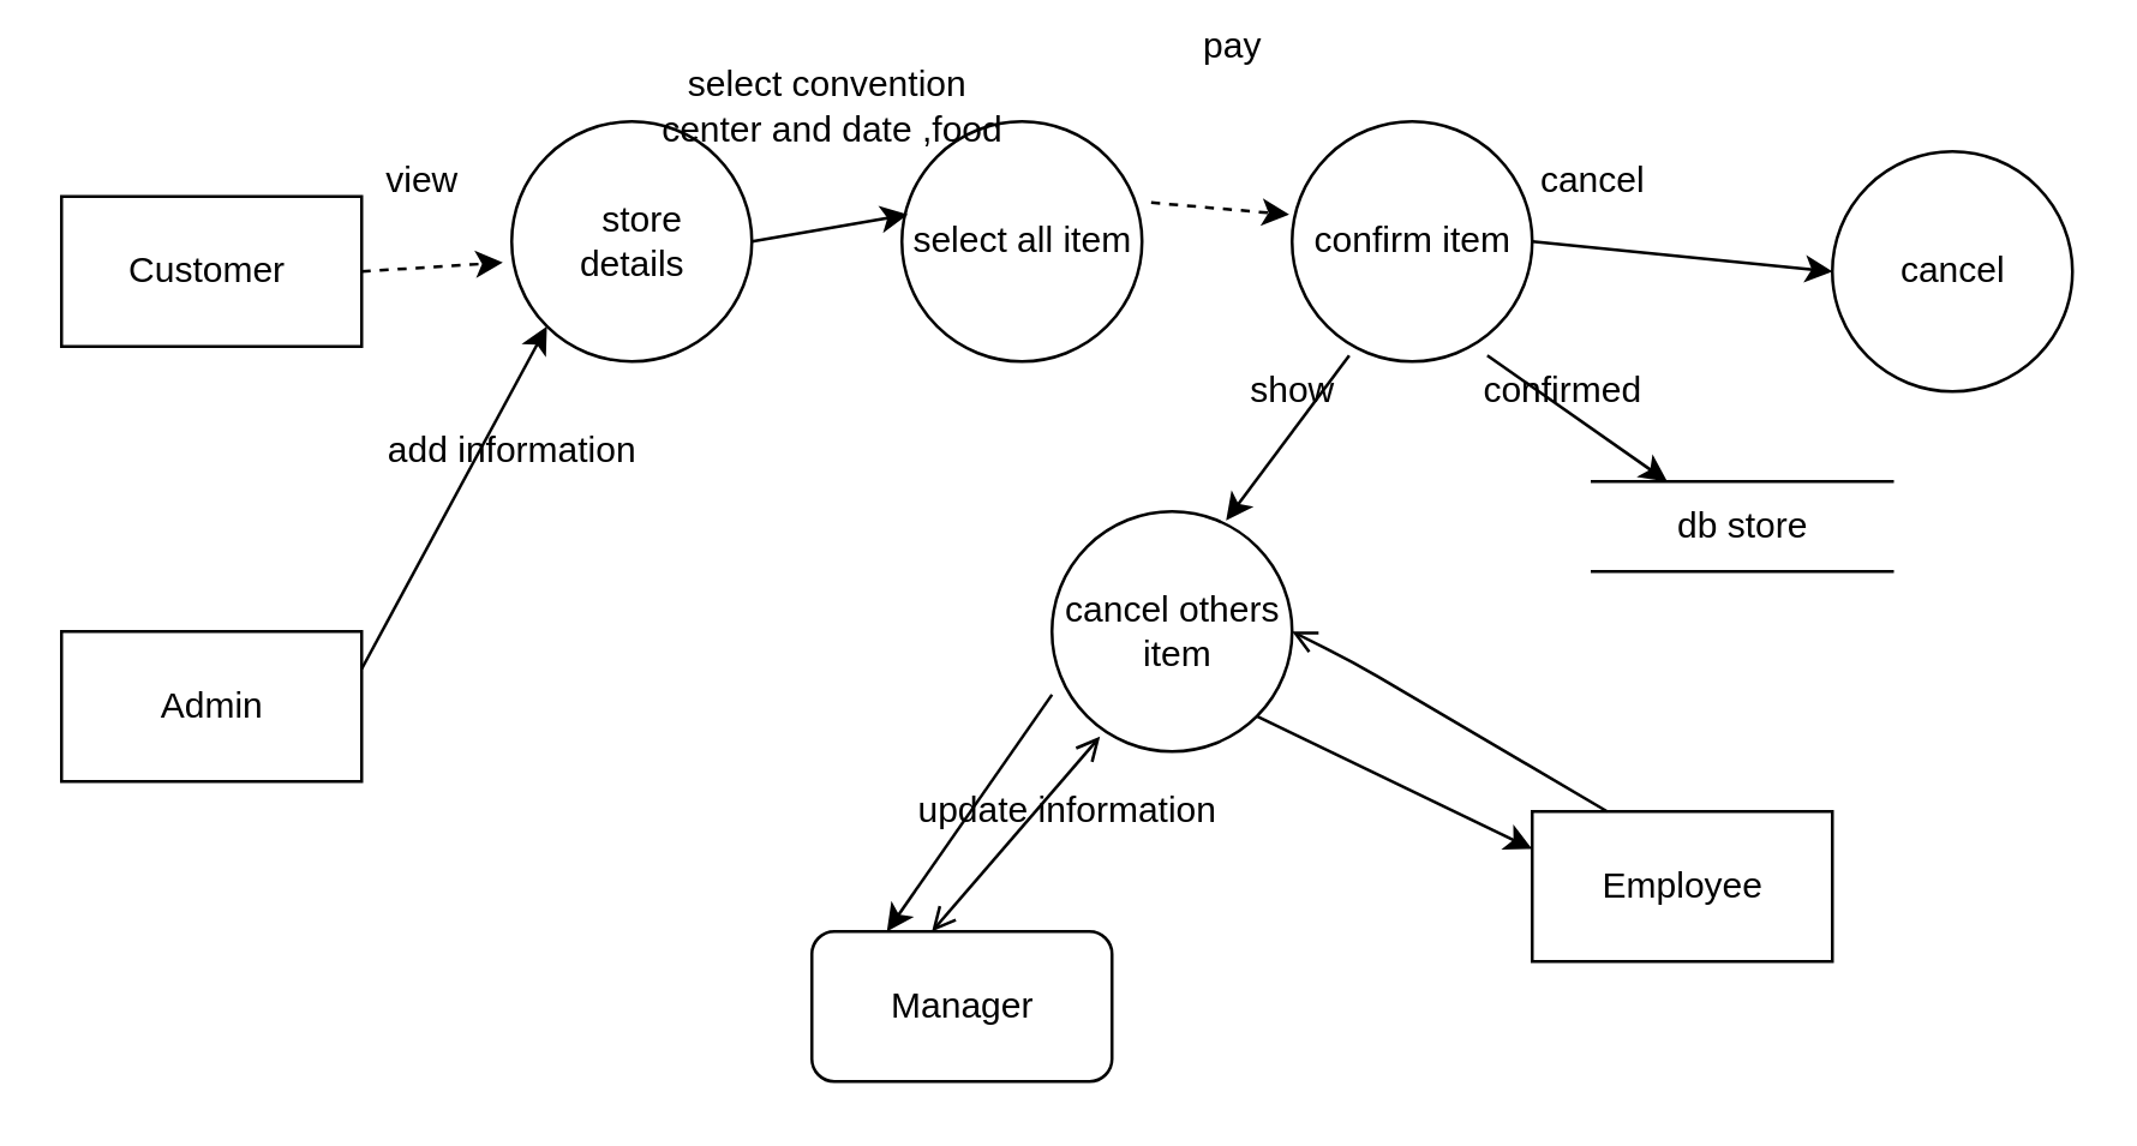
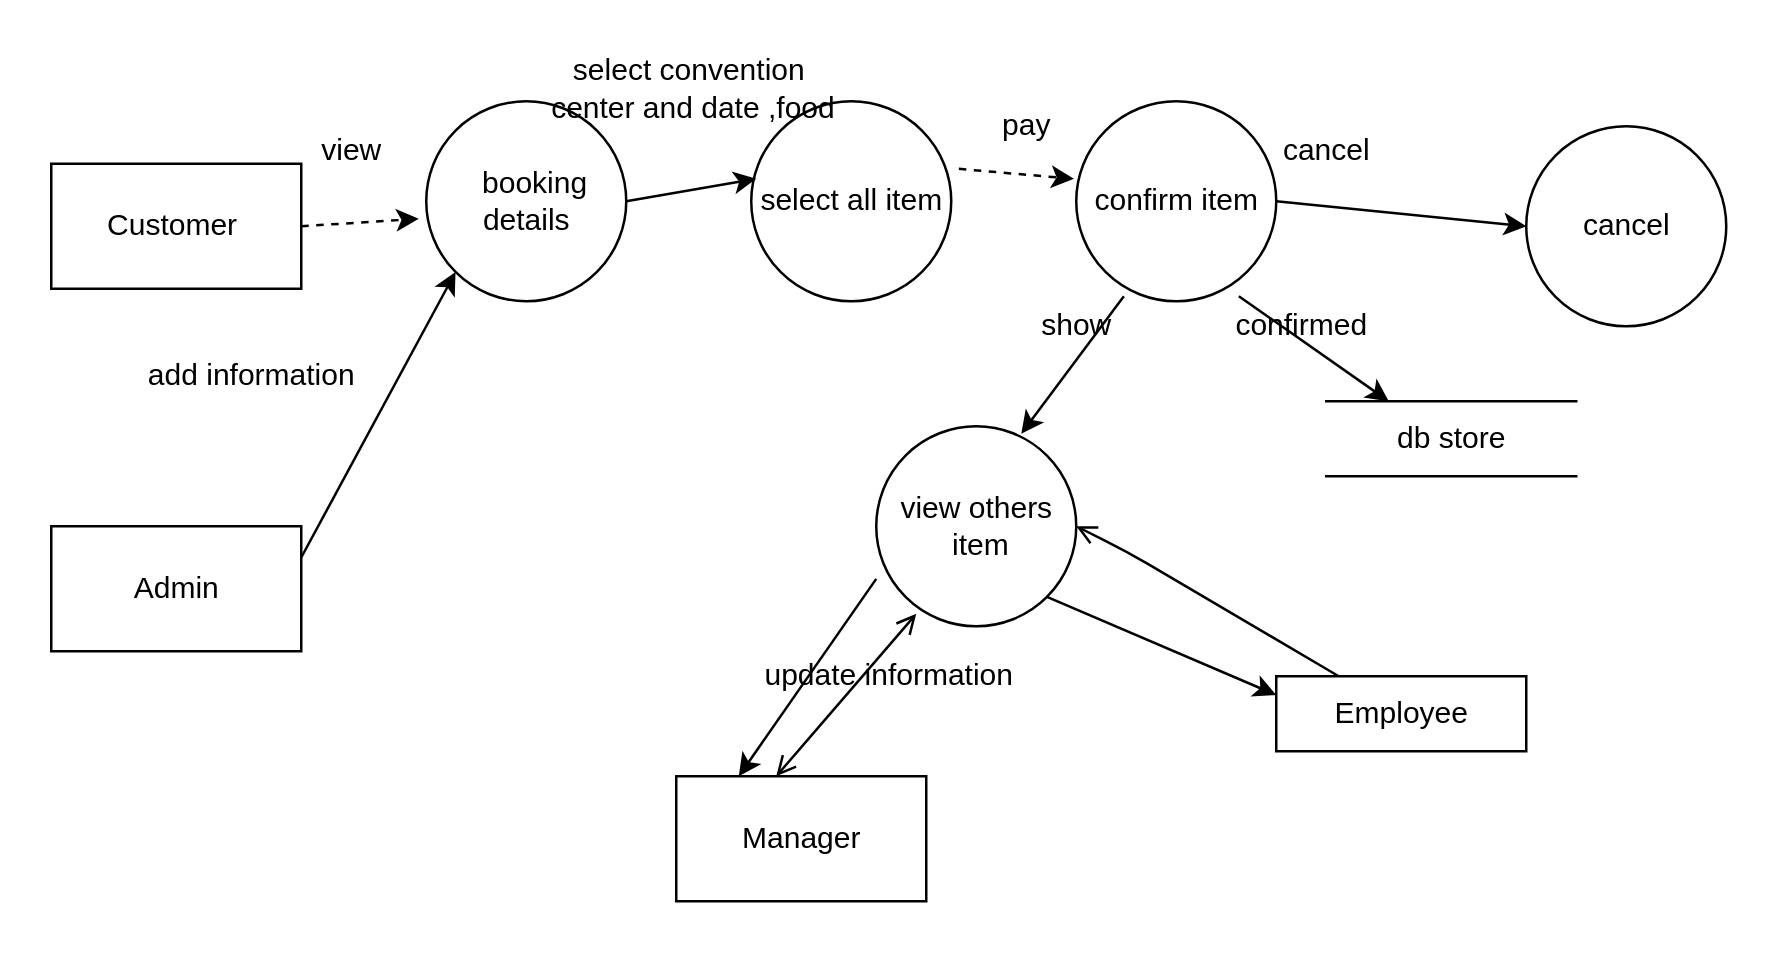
- <mxCell id="25" value="pay" style="text;html=1;align=center;verticalAlign=middle;resizable=0;points=[];autosize=1;strokeColor=none;" vertex="1" parent="1"><mxGeometry x="395" y="5" width="30" height="20" as="geometry" /></mxCell>
+ <mxCell id="25" value="pay" style="text;html=1;align=center;verticalAlign=middle;resizable=0;points=[];autosize=1;strokeColor=none;" vertex="1" parent="1"><mxGeometry x="395" y="40" width="30" height="20" as="geometry" /></mxCell>
- <mxCell id="6" value="&amp;nbsp; store&lt;br&gt;details" style="shape=ellipse;html=1;dashed=0;whitespace=wrap;aspect=fixed;perimeter=ellipsePerimeter;" vertex="1" parent="1"><mxGeometry x="170" y="40" width="80" height="80" as="geometry" /></mxCell>
+ <mxCell id="6" value="&amp;nbsp; booking&lt;br&gt;details" style="shape=ellipse;html=1;dashed=0;whitespace=wrap;aspect=fixed;perimeter=ellipsePerimeter;" vertex="1" parent="1"><mxGeometry x="170" y="40" width="80" height="80" as="geometry" /></mxCell>
- <mxCell id="30" value="add information" style="text;html=1;align=center;verticalAlign=middle;resizable=0;points=[];autosize=1;strokeColor=none;" vertex="1" parent="1"><mxGeometry x="120" y="140" width="100" height="20" as="geometry" /></mxCell>
+ <mxCell id="30" value="add information" style="text;html=1;align=center;verticalAlign=middle;resizable=0;points=[];autosize=1;strokeColor=none;" vertex="1" parent="1"><mxGeometry x="50" y="140" width="100" height="20" as="geometry" /></mxCell>
- <mxCell id="2" value="cancel others&lt;br&gt;&amp;nbsp;item" style="shape=ellipse;html=1;dashed=0;whitespace=wrap;aspect=fixed;perimeter=ellipsePerimeter;" vertex="1" parent="1"><mxGeometry x="350" y="170" width="80" height="80" as="geometry" /></mxCell>
+ <mxCell id="2" value="view others&lt;br&gt;&amp;nbsp;item" style="shape=ellipse;html=1;dashed=0;whitespace=wrap;aspect=fixed;perimeter=ellipsePerimeter;" vertex="1" parent="1"><mxGeometry x="350" y="170" width="80" height="80" as="geometry" /></mxCell>
- <mxCell id="8" value="Employee" style="html=1;dashed=0;whitespace=wrap;" vertex="1" parent="1"><mxGeometry x="510" y="270" width="100" height="50" as="geometry" /></mxCell>
+ <mxCell id="8" value="Employee" style="html=1;dashed=0;whitespace=wrap;" vertex="1" parent="1"><mxGeometry x="510" y="270" width="100" height="30" as="geometry" /></mxCell>
- <mxCell id="7" value="Manager" style="html=1;dashed=0;whitespace=wrap;rounded=1;" vertex="1" parent="1"><mxGeometry x="270" y="310" width="100" height="50" as="geometry" /></mxCell>
+ <mxCell id="7" value="Manager" style="html=1;dashed=0;whitespace=wrap;" vertex="1" parent="1"><mxGeometry x="270" y="310" width="100" height="50" as="geometry" /></mxCell>
